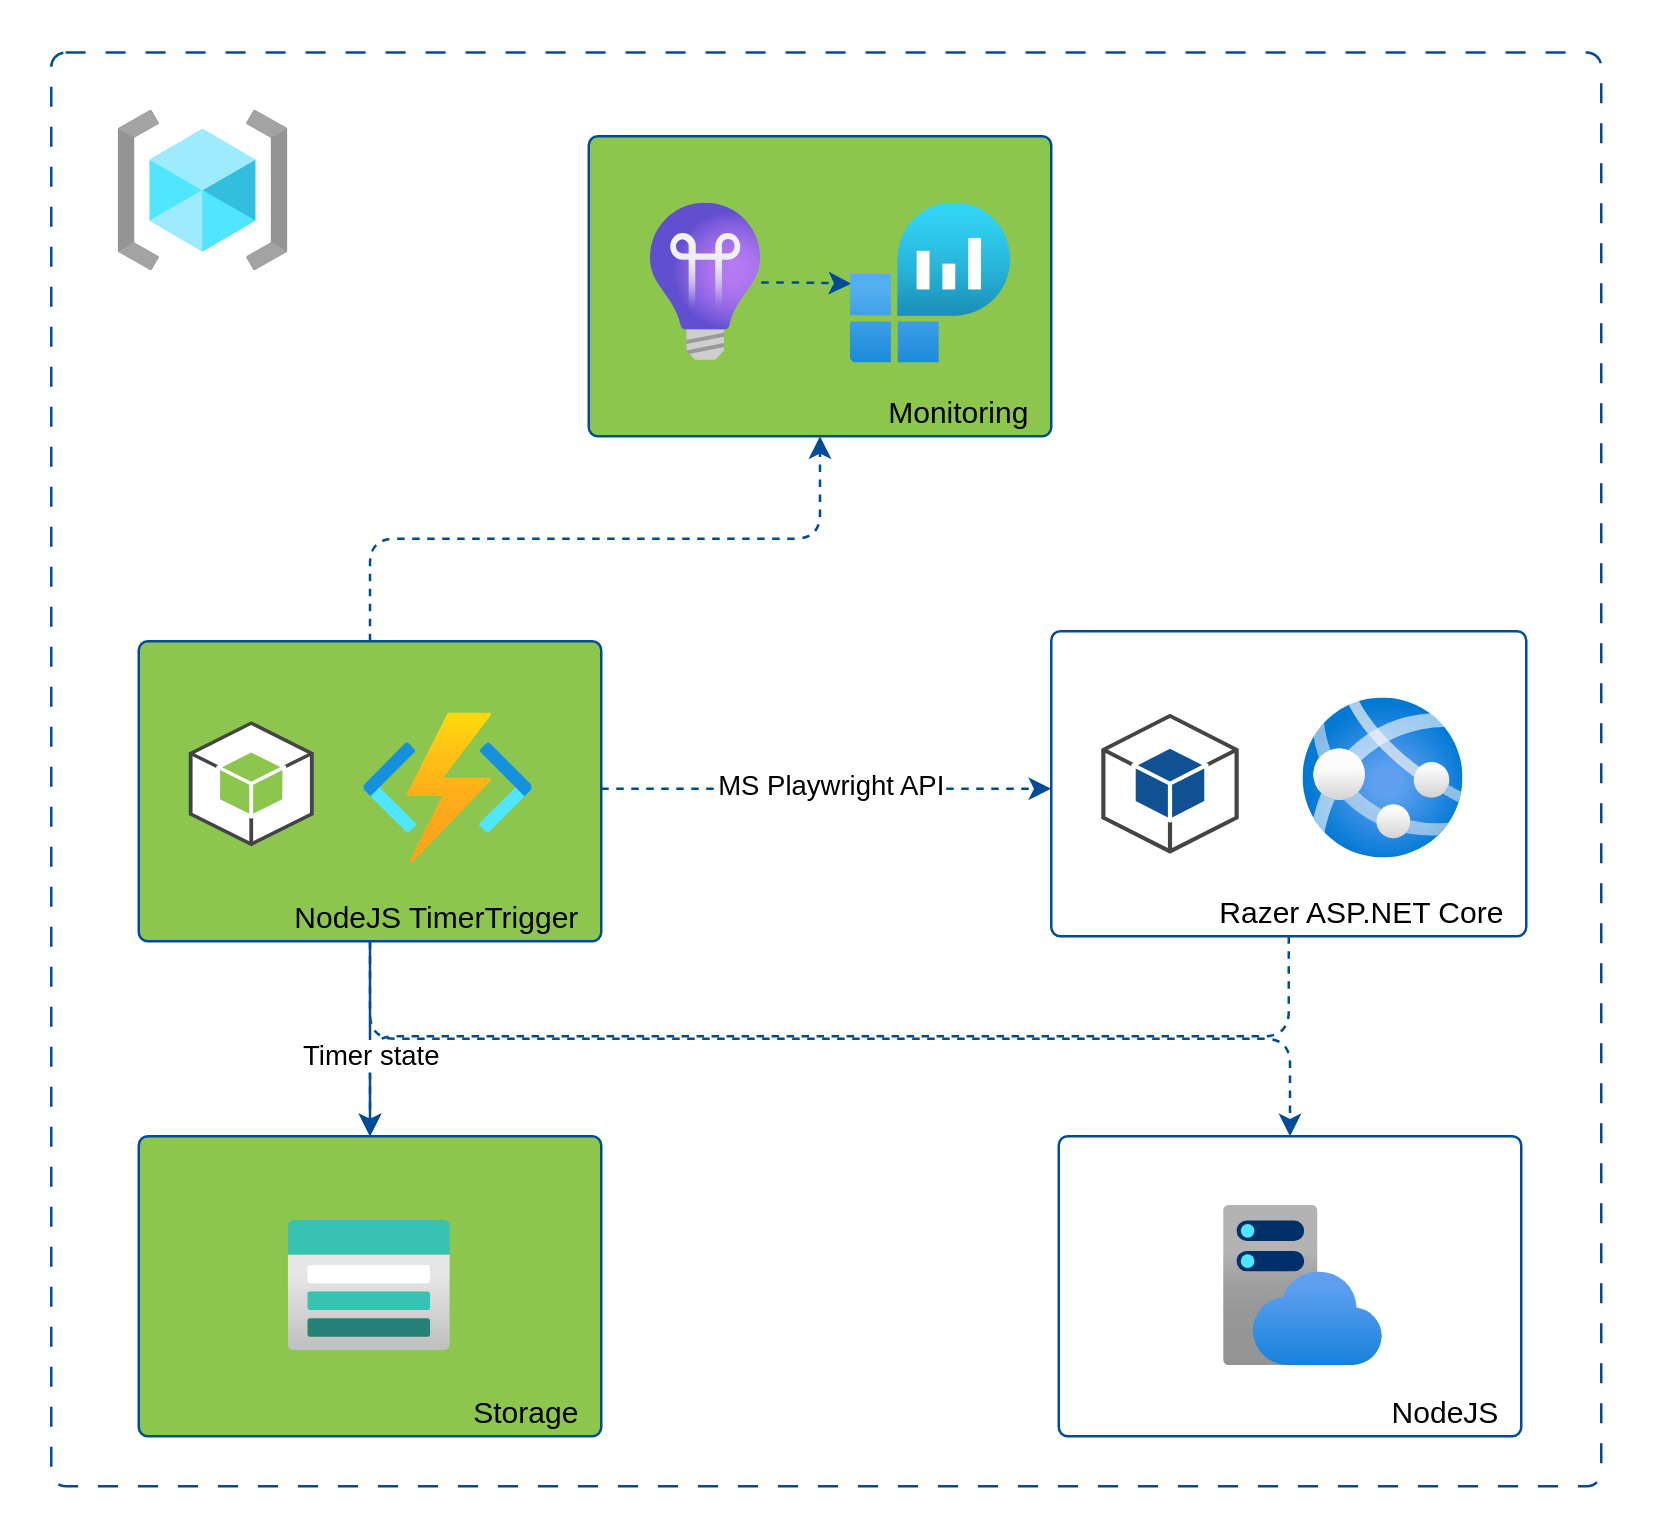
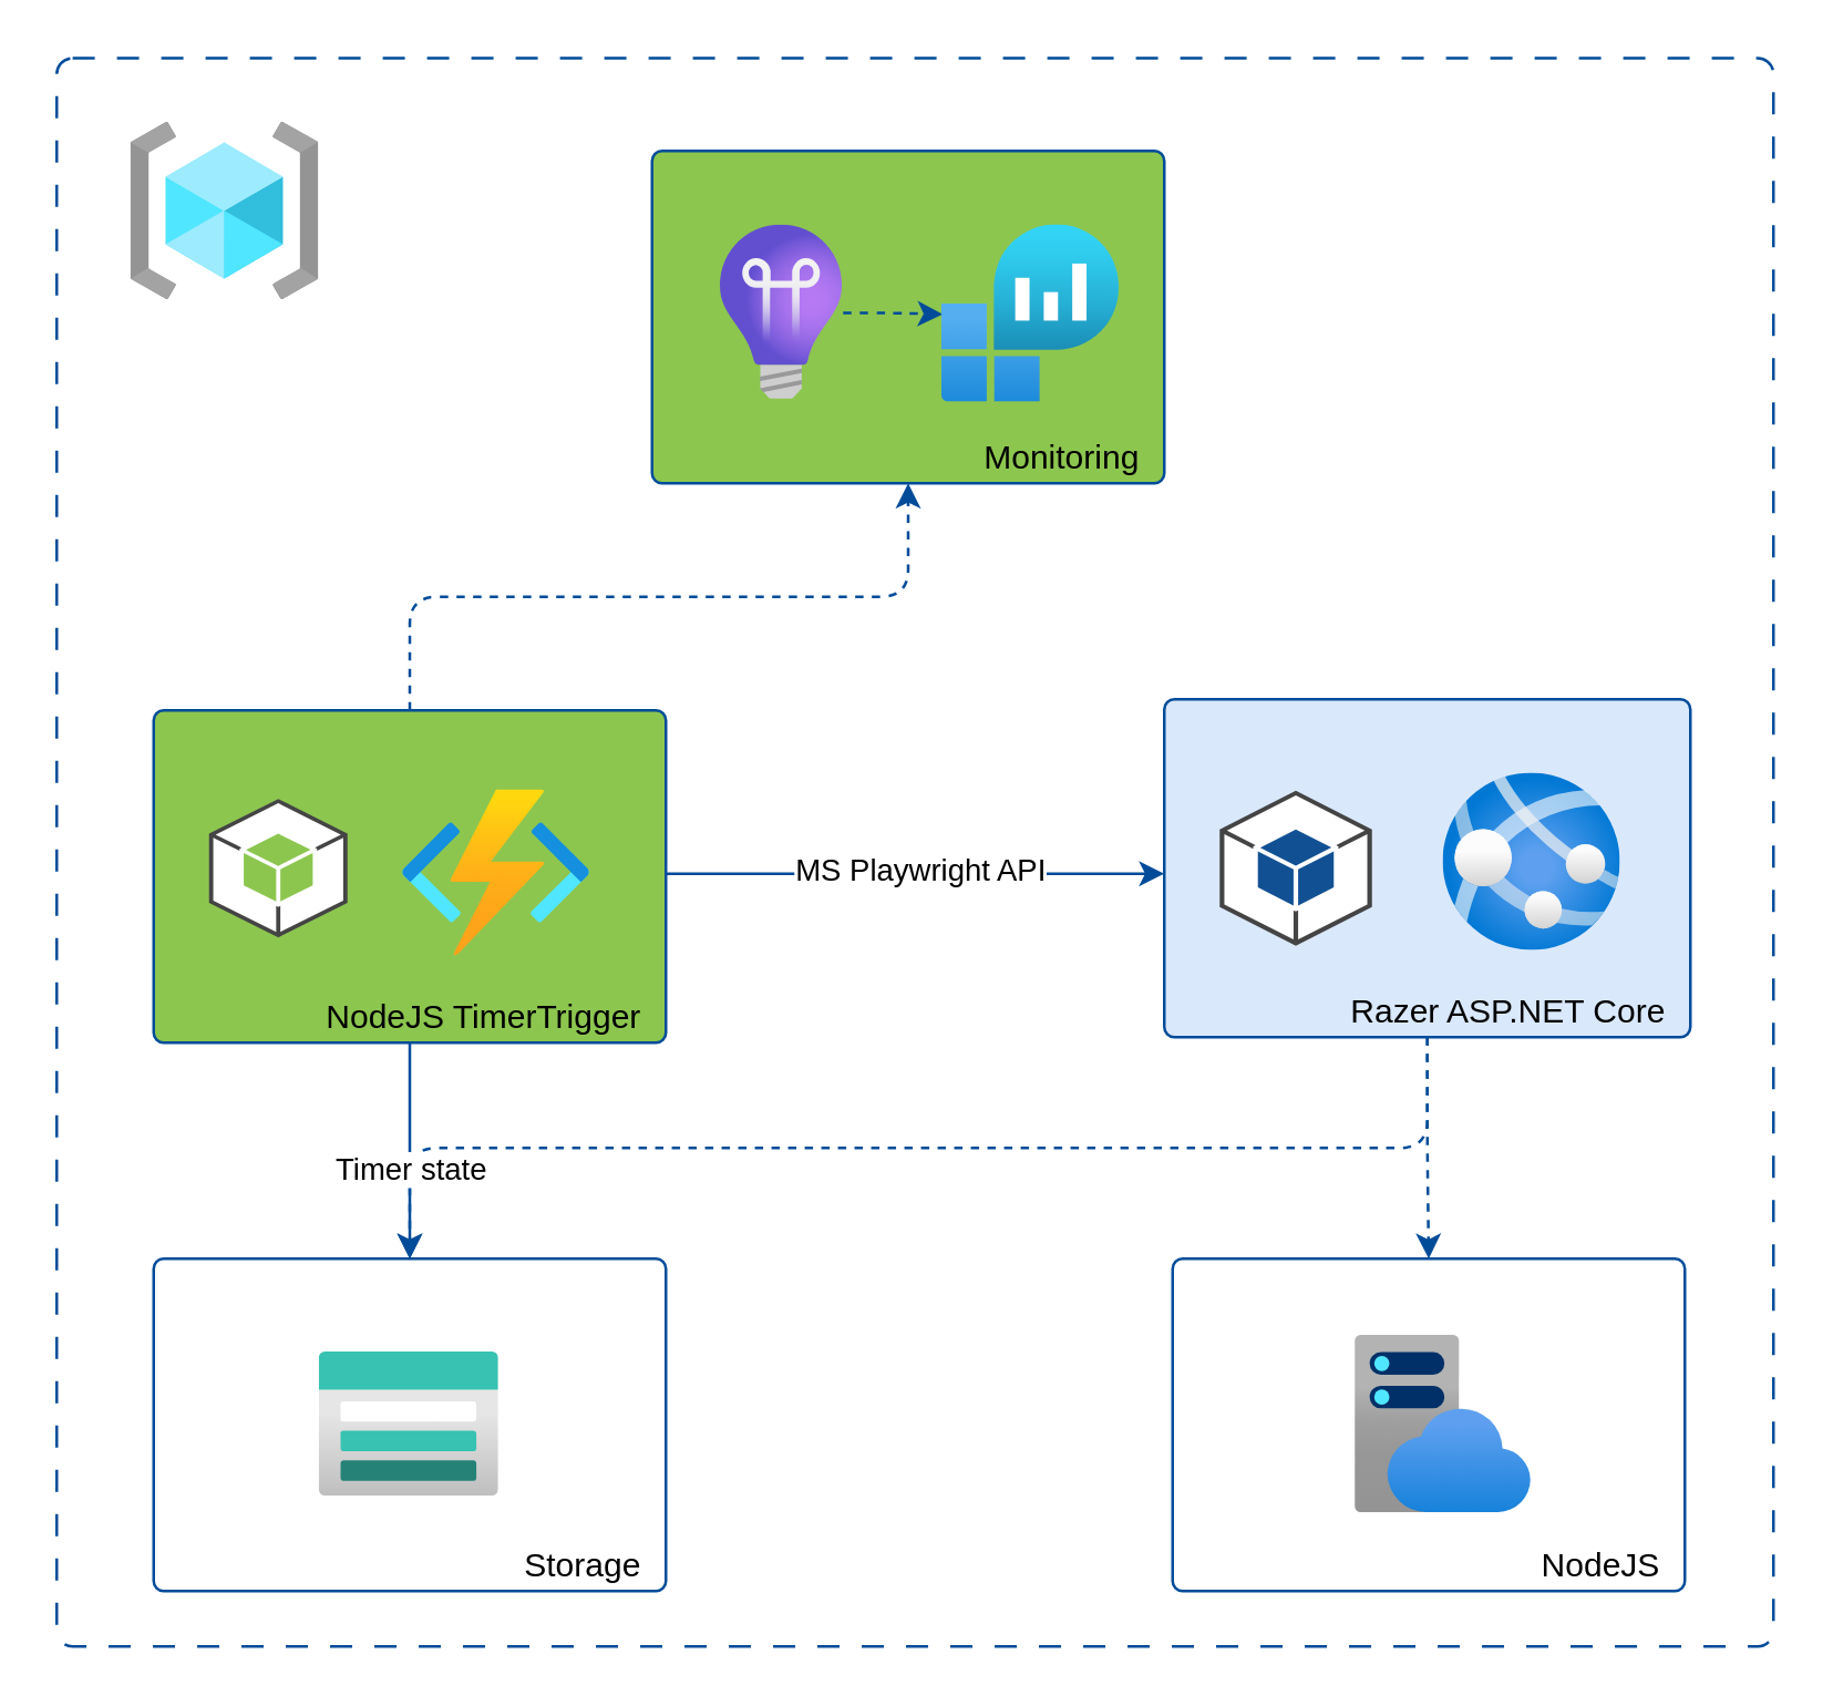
- <mxCell id="8" value="Razer ASP.NET Core&amp;nbsp;&amp;nbsp;" style="rounded=1;whiteSpace=wrap;html=1;strokeColor=#004C99;strokeWidth=1;fontColor=#000000;fillColor=#FFFFFF;arcSize=3;verticalAlign=bottom;align=right;" vertex="1" parent="1"><mxGeometry x="420" y="252" width="190" height="122" as="geometry" /></mxCell>
+ <mxCell id="8" value="Razer ASP.NET Core&amp;nbsp;&amp;nbsp;" style="rounded=1;whiteSpace=wrap;html=1;strokeColor=#004C99;strokeWidth=1;fontColor=#000000;fillColor=#dae8fc;arcSize=3;verticalAlign=bottom;align=right;" vertex="1" parent="1"><mxGeometry x="420" y="252" width="190" height="122" as="geometry" /></mxCell>
- <mxCell id="13" style="edgeStyle=elbowEdgeStyle;elbow=vertical;html=1;dashed=1;labelBackgroundColor=#FFFFFF;strokeColor=#004C99;fontColor=#000000;" edge="1" parent="1" source="15" target="8"><mxGeometry relative="1" as="geometry" /></mxCell>
+ <mxCell id="13" style="edgeStyle=elbowEdgeStyle;elbow=vertical;html=1;dashed=0;labelBackgroundColor=#FFFFFF;strokeColor=#004C99;fontColor=#000000;" edge="1" parent="1" source="15" target="8"><mxGeometry relative="1" as="geometry" /></mxCell>
+ <mxCell id="7" style="edgeStyle=elbowEdgeStyle;elbow=vertical;html=1;entryX=0.5;entryY=0;entryDx=0;entryDy=0;dashed=1;labelBackgroundColor=#FFFFFF;strokeColor=#004C99;fontColor=#000000;" edge="1" parent="1" source="8" target="4"><mxGeometry relative="1" as="geometry" /></mxCell>
- <mxCell id="12" style="edgeStyle=elbowEdgeStyle;elbow=vertical;html=1;dashed=1;labelBackgroundColor=#FFFFFF;strokeColor=#004C99;fontColor=#000000;" edge="1" parent="1" source="15" target="4"><mxGeometry relative="1" as="geometry"><mxPoint x="515" y="424" as="targetPoint" /></mxGeometry></mxCell>
- <mxCell id="5" value="Storage&amp;nbsp;&amp;nbsp;" style="rounded=1;whiteSpace=wrap;html=1;strokeColor=#004C99;strokeWidth=1;fontColor=#000000;fillColor=#8cc64f;arcSize=3;verticalAlign=bottom;align=right;" vertex="1" parent="1"><mxGeometry x="55" y="454" width="185" height="120" as="geometry" /></mxCell>
+ <mxCell id="5" value="Storage&amp;nbsp;&amp;nbsp;" style="rounded=1;whiteSpace=wrap;html=1;strokeColor=#004C99;strokeWidth=1;fontColor=#000000;fillColor=#FFFFFF;arcSize=3;verticalAlign=bottom;align=right;" vertex="1" parent="1"><mxGeometry x="55" y="454" width="185" height="120" as="geometry" /></mxCell>
